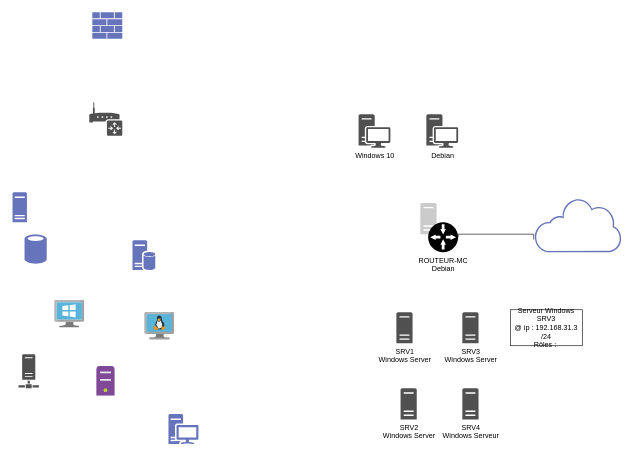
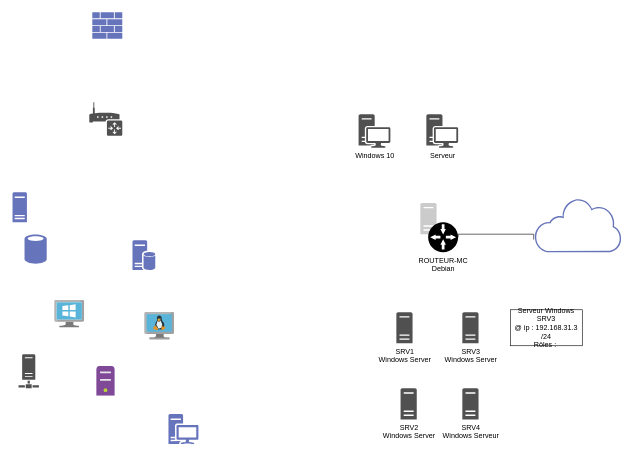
- <mxCell id="17" value="Debian" style="sketch=0;pointerEvents=1;shadow=0;dashed=0;html=1;strokeColor=none;fillColor=#505050;labelPosition=center;verticalLabelPosition=bottom;verticalAlign=top;outlineConnect=0;align=center;shape=mxgraph.office.devices.workstation;" parent="1" vertex="1"><mxGeometry x="710" y="190" width="53" height="56" as="geometry" /></mxCell>
+ <mxCell id="17" value="Serveur" style="sketch=0;pointerEvents=1;shadow=0;dashed=0;html=1;strokeColor=none;fillColor=#505050;labelPosition=center;verticalLabelPosition=bottom;verticalAlign=top;outlineConnect=0;align=center;shape=mxgraph.office.devices.workstation;" parent="1" vertex="1"><mxGeometry x="710" y="190" width="53" height="56" as="geometry" /></mxCell>
